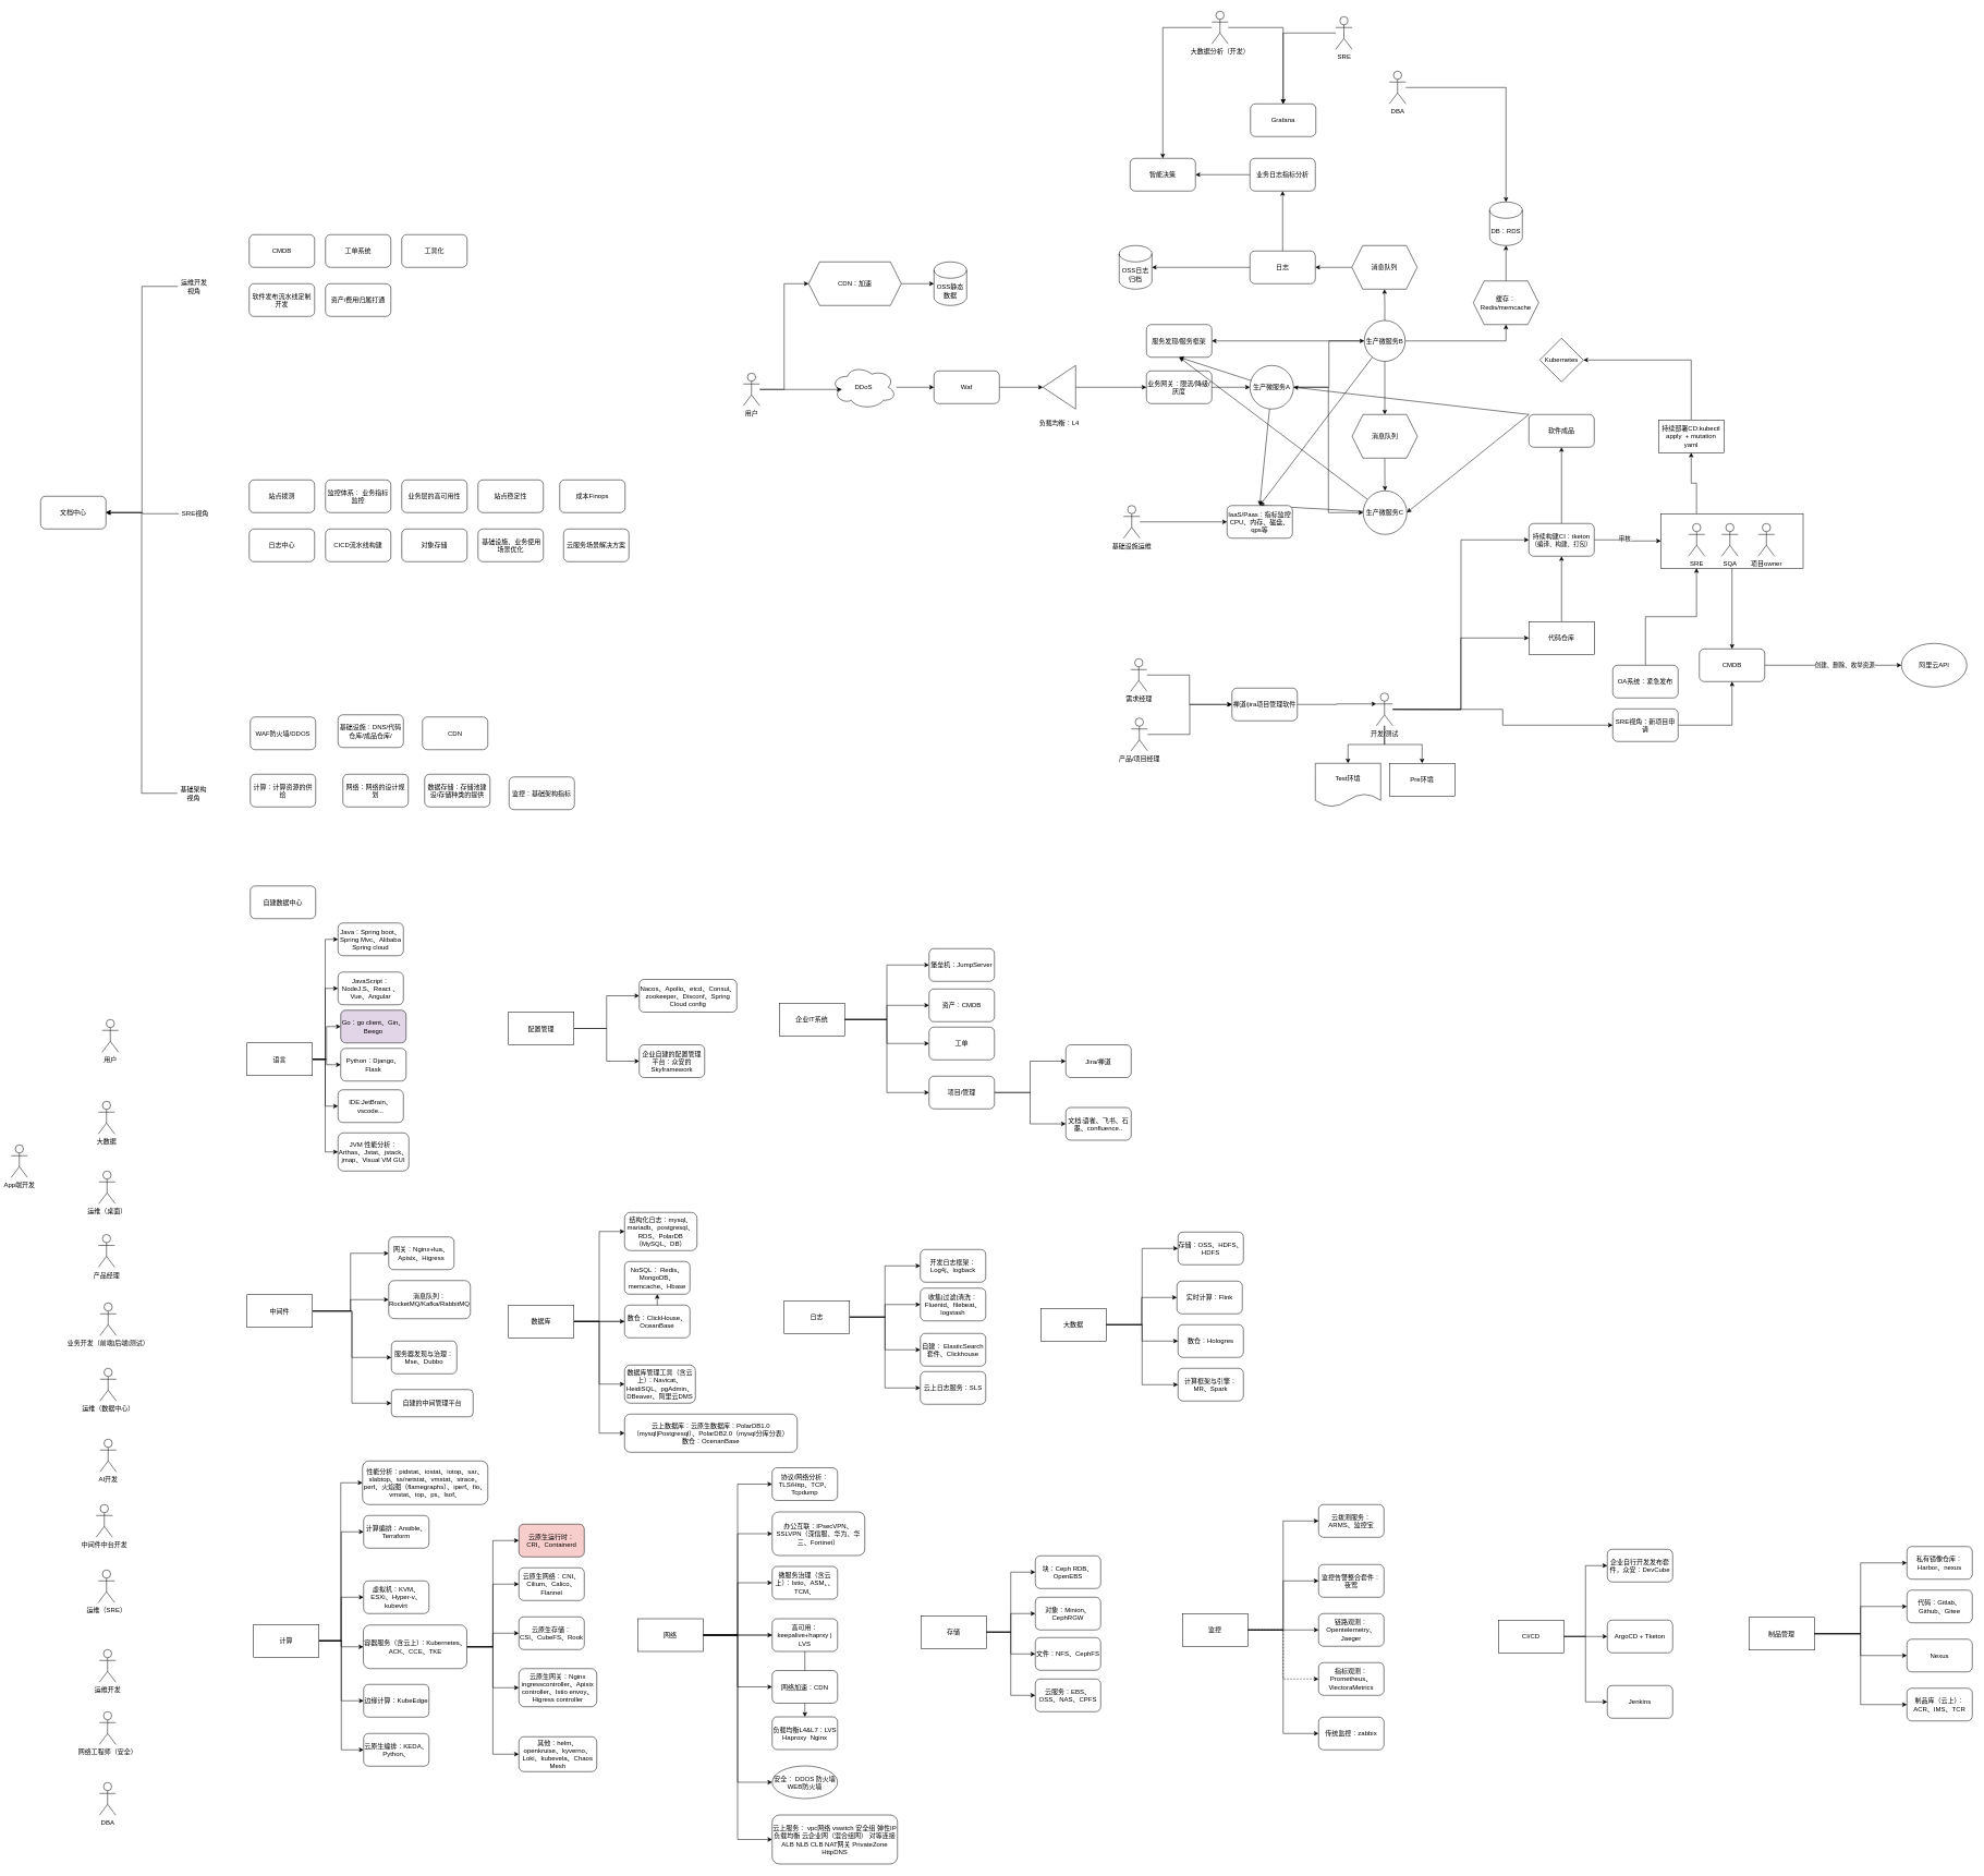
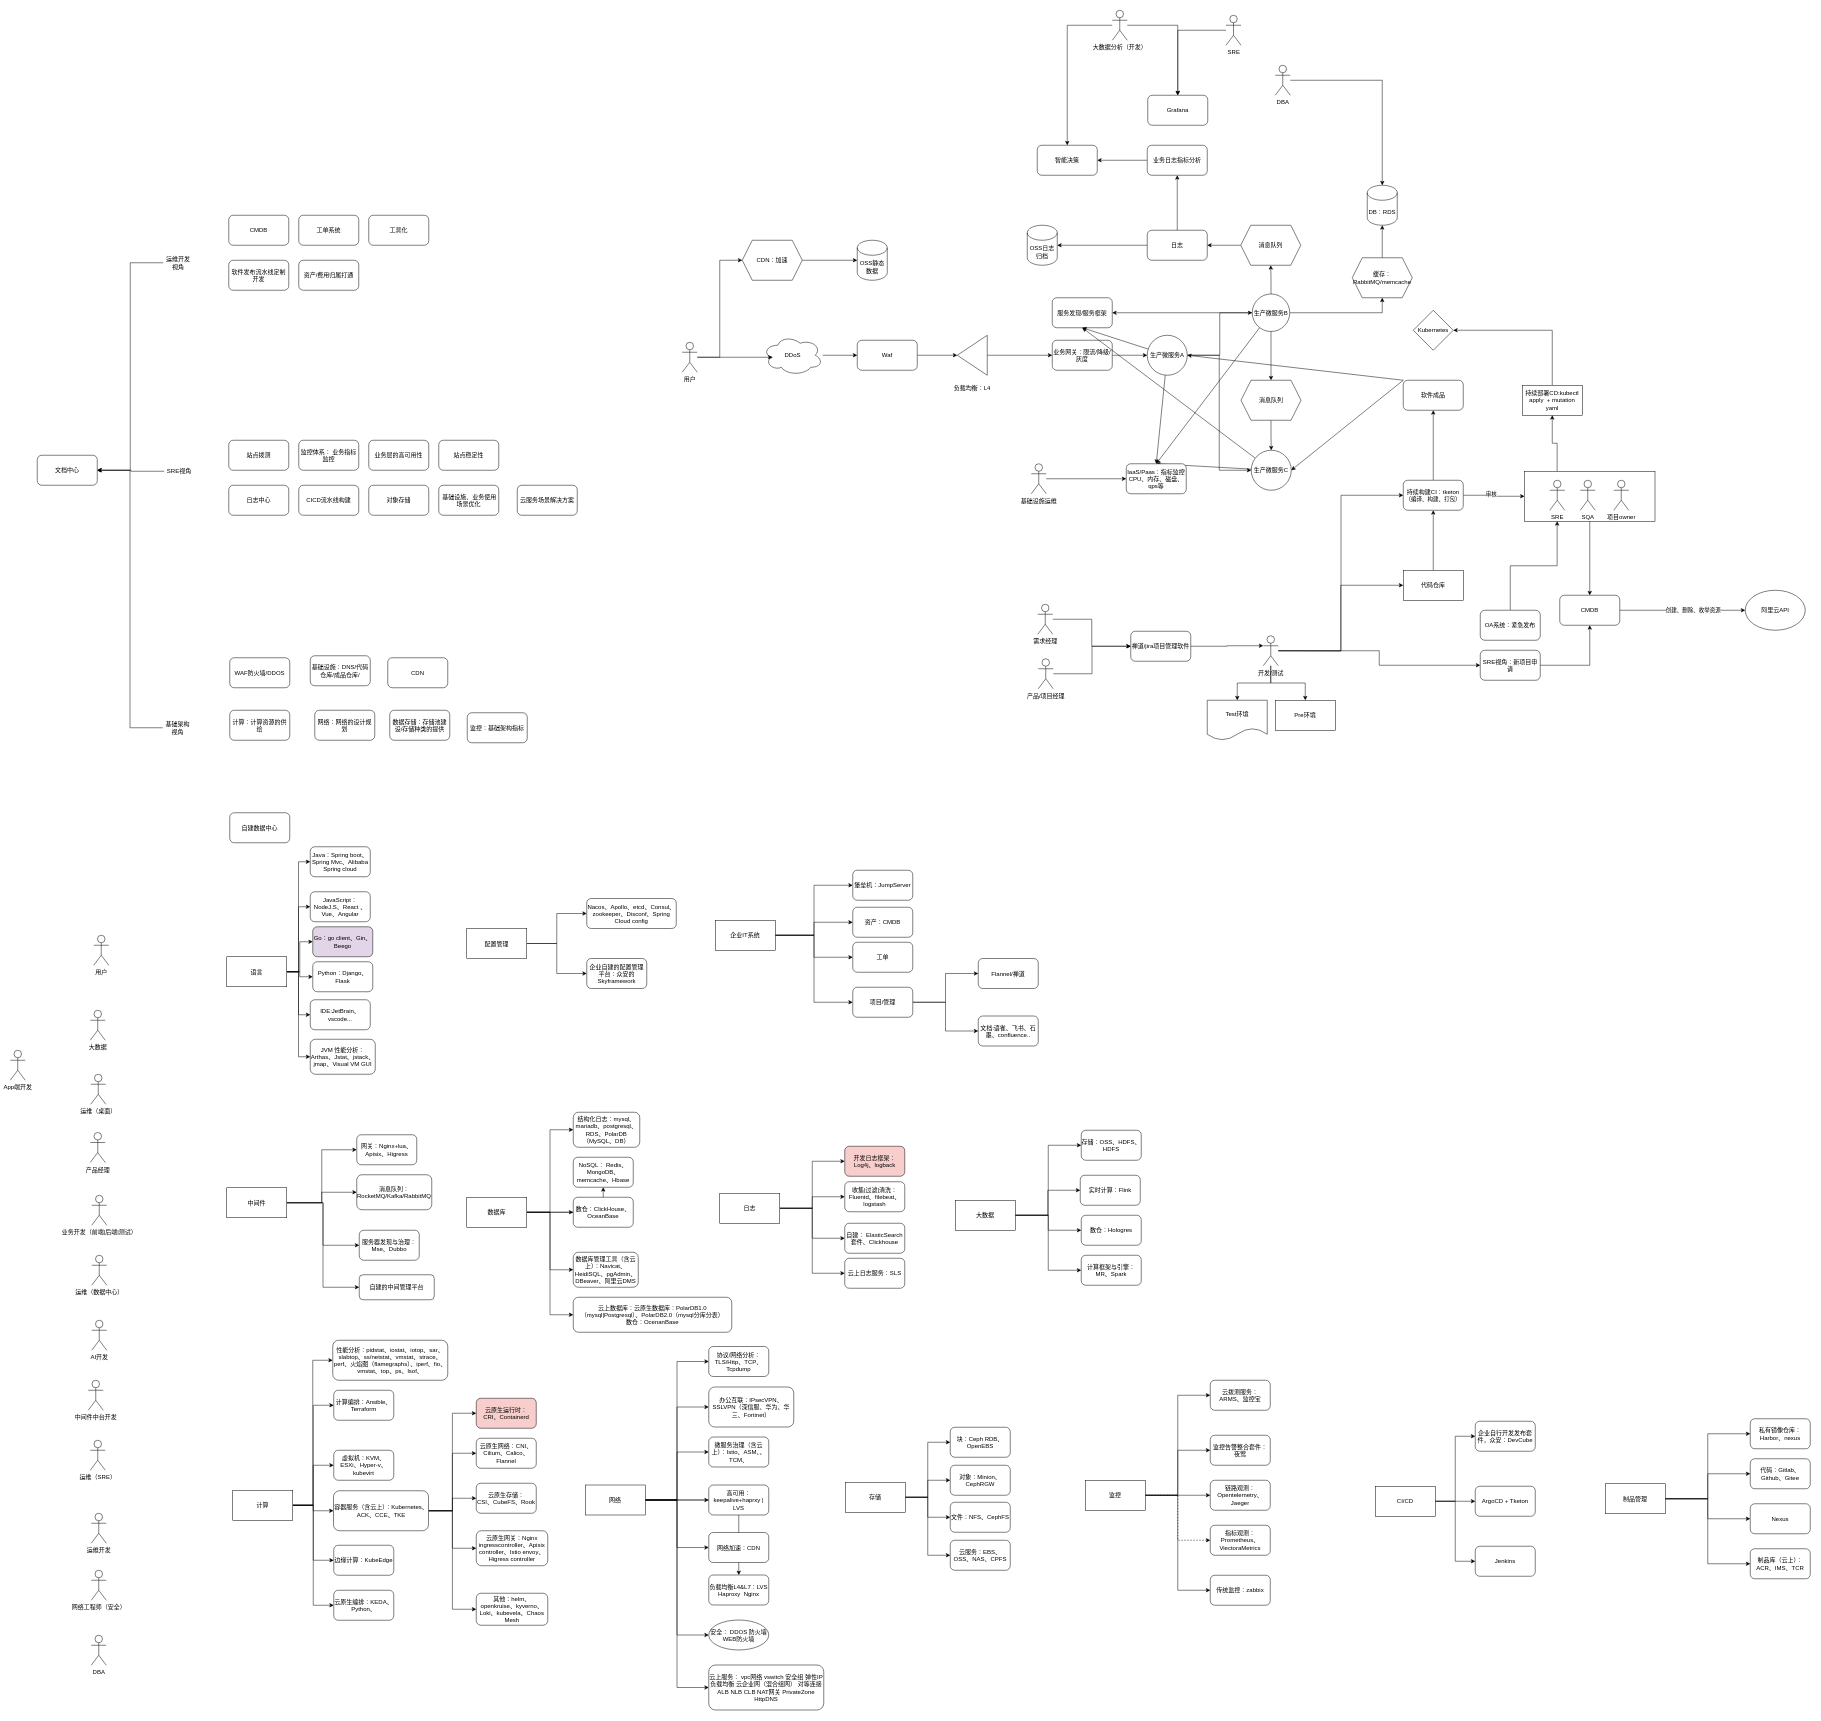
- <mxCell id="224" value="CDN：加速" style="shape=hexagon;perimeter=hexagonPerimeter2;whiteSpace=wrap;html=1;fixedSize=1;" vertex="1" parent="1"><mxGeometry x="1484" y="480" width="170" height="80" as="geometry" /></mxCell>
+ <mxCell id="224" value="CDN：加速" style="shape=hexagon;perimeter=hexagonPerimeter2;whiteSpace=wrap;html=1;fixedSize=1;" vertex="1" parent="1"><mxGeometry x="1484" y="480" width="120" height="80" as="geometry" /></mxCell>
- <mxCell id="241" value="缓存：Redis/memcache" style="shape=hexagon;perimeter=hexagonPerimeter2;whiteSpace=wrap;html=1;fixedSize=1;" vertex="1" parent="1"><mxGeometry x="2704" y="515" width="120" height="80" as="geometry" /></mxCell>
+ <mxCell id="241" value="缓存：RabbitMQ/memcache" style="shape=hexagon;perimeter=hexagonPerimeter2;whiteSpace=wrap;html=1;fixedSize=1;" vertex="1" parent="1"><mxGeometry x="2704" y="515" width="120" height="80" as="geometry" /></mxCell>
- <mxCell id="274" value="成本Finops" style="rounded=1;whiteSpace=wrap;html=1;" vertex="1" parent="1"><mxGeometry x="1027" y="880" width="120" height="60" as="geometry" /></mxCell>
- <mxCell id="170" value="Jira/禅道" style="rounded=1;whiteSpace=wrap;html=1;" vertex="1" parent="161"><mxGeometry x="526" y="176.5" width="120" height="60" as="geometry" /></mxCell>
+ <mxCell id="170" value="Flannel/禅道" style="rounded=1;whiteSpace=wrap;html=1;" vertex="1" parent="161"><mxGeometry x="526" y="176.5" width="120" height="60" as="geometry" /></mxCell>
- <mxCell id="36" value="开发日志框架：Log4j、logback" style="rounded=1;whiteSpace=wrap;html=1;" vertex="1" parent="27"><mxGeometry x="250" width="120" height="60" as="geometry" /></mxCell>
+ <mxCell id="36" value="开发日志框架：Log4j、logback" style="rounded=1;whiteSpace=wrap;html=1;fillColor=#f8cecc;" vertex="1" parent="27"><mxGeometry x="250" width="120" height="60" as="geometry" /></mxCell>
